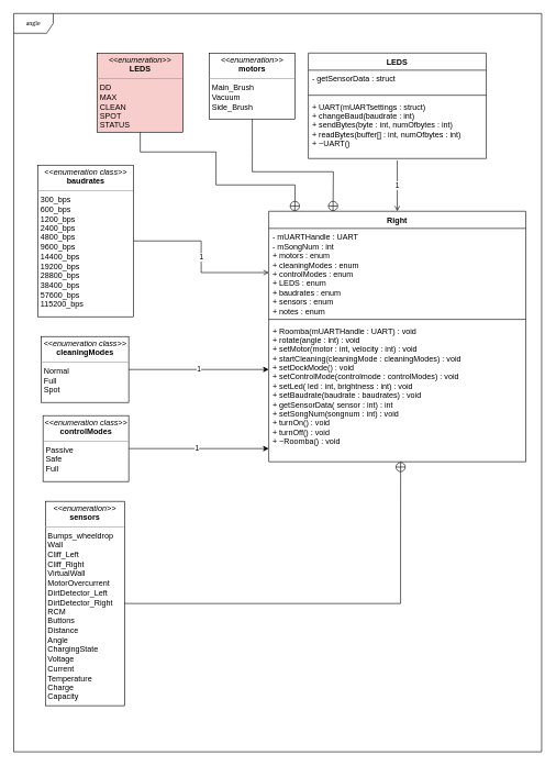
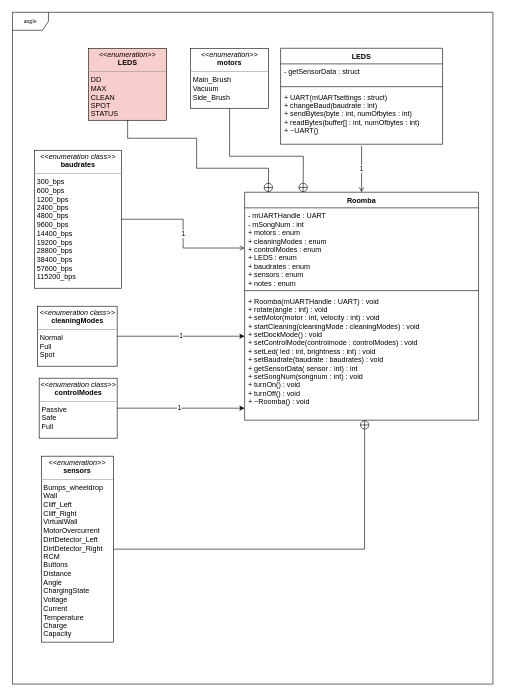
- <mxCell id="3" value="Right" style="swimlane;fontStyle=1;align=center;verticalAlign=top;childLayout=stackLayout;horizontal=1;startSize=26;horizontalStack=0;resizeParent=1;resizeParentMax=0;resizeLast=0;collapsible=1;marginBottom=0;" parent="1" vertex="1"><mxGeometry x="407" y="320" width="390" height="380" as="geometry" /></mxCell>
+ <mxCell id="3" value="Roomba" style="swimlane;fontStyle=1;align=center;verticalAlign=top;childLayout=stackLayout;horizontal=1;startSize=26;horizontalStack=0;resizeParent=1;resizeParentMax=0;resizeLast=0;collapsible=1;marginBottom=0;" parent="1" vertex="1"><mxGeometry x="407" y="320" width="390" height="380" as="geometry" /></mxCell>
